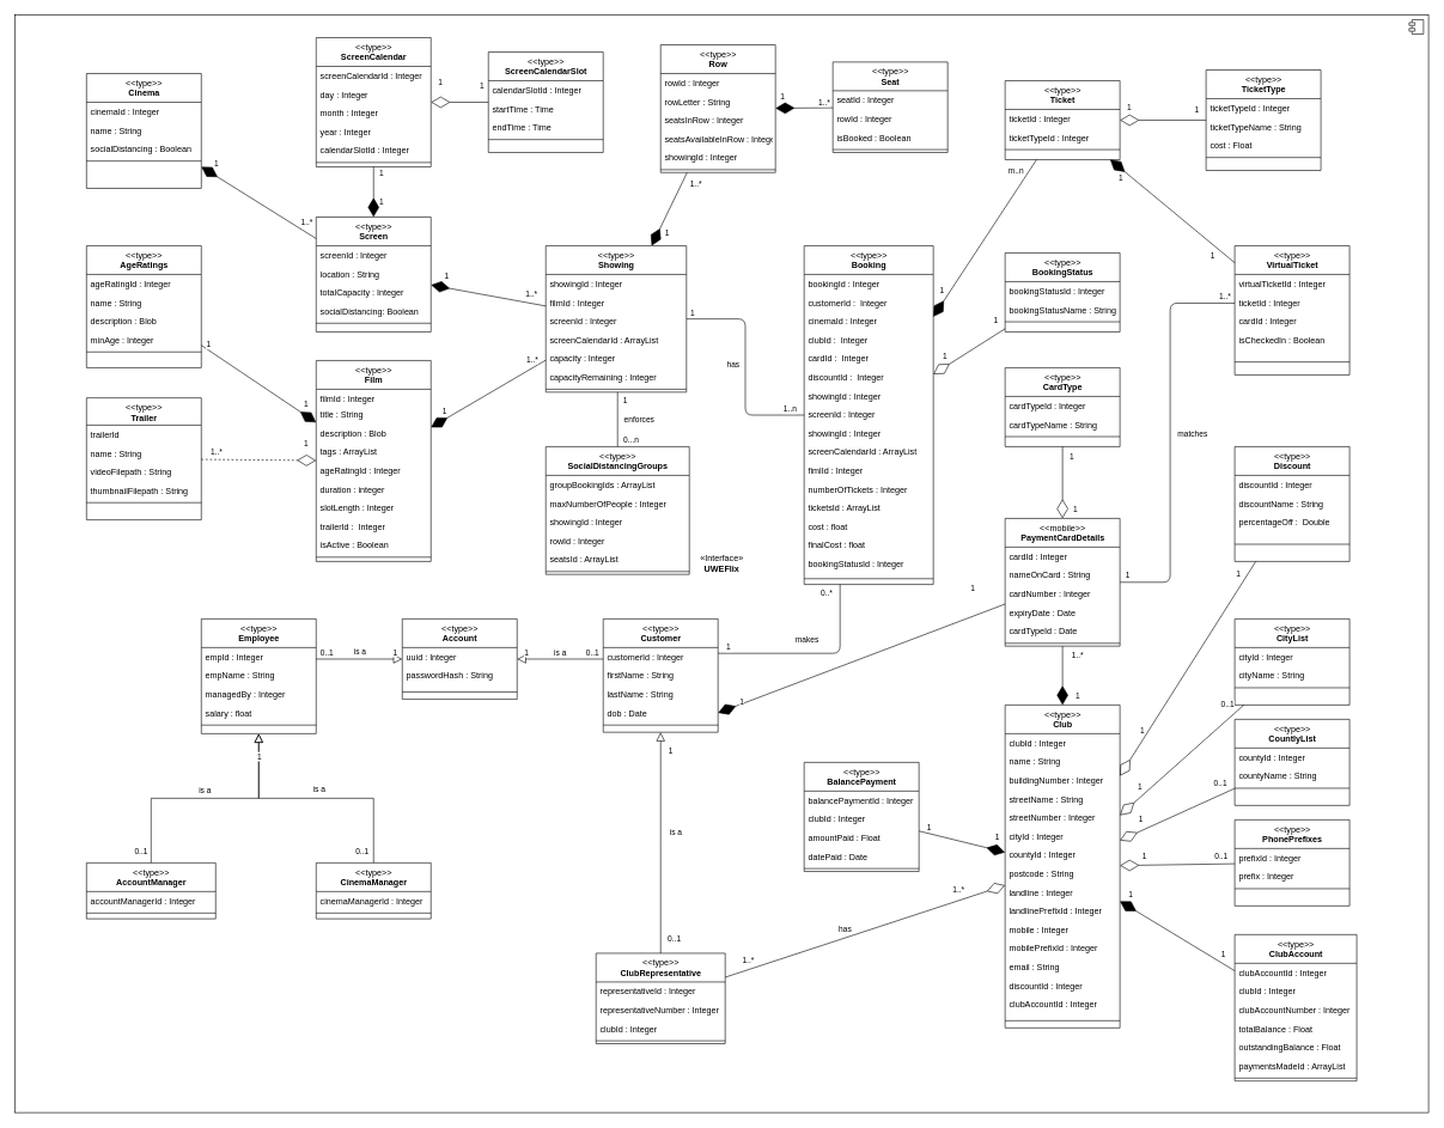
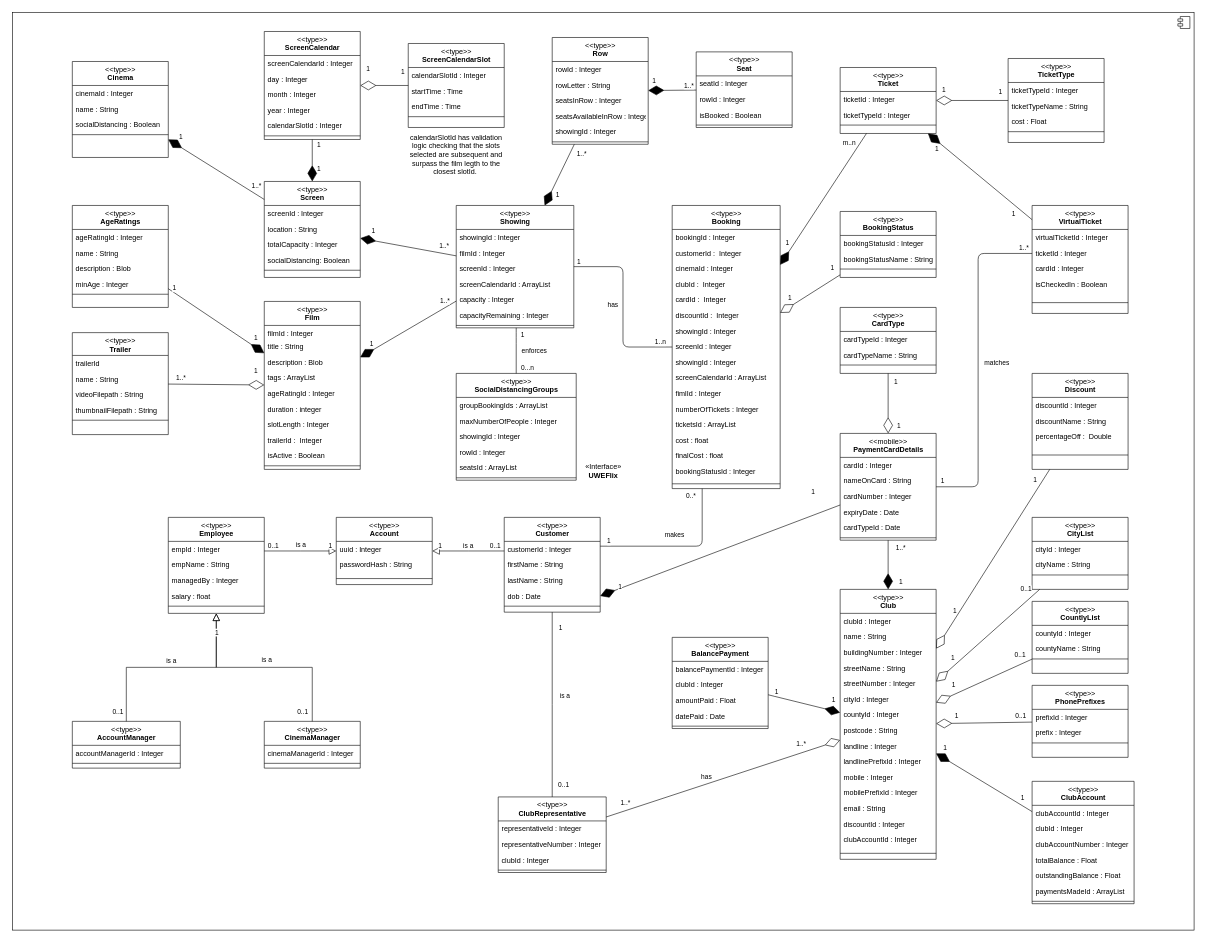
+ <mxCell id="155" value="calendarSlotId has validation logic checking that the slots selected are subsequent and surpass the film legth to the closest slotId.&amp;nbsp;" style="text;html=1;strokeColor=none;fillColor=none;align=center;verticalAlign=middle;whiteSpace=wrap;rounded=0;" parent="1" vertex="1"><mxGeometry x="675" y="222" width="170" height="70" as="geometry" /></mxCell>
- <mxCell id="166" value="" style="endArrow=diamondThin;endFill=0;endSize=24;html=1;dashed=1;" parent="1" source="124" target="53" edge="1"><mxGeometry width="160" relative="1" as="geometry"><mxPoint x="560" y="452" as="sourcePoint" /><mxPoint x="720" y="452" as="targetPoint" /></mxGeometry></mxCell>
+ <mxCell id="166" value="" style="endArrow=diamondThin;endFill=0;endSize=24;html=1;" parent="1" source="124" target="53" edge="1"><mxGeometry width="160" relative="1" as="geometry"><mxPoint x="560" y="452" as="sourcePoint" /><mxPoint x="720" y="452" as="targetPoint" /></mxGeometry></mxCell>
- <mxCell id="31" value="" style="endArrow=block;endSize=10;endFill=0;shadow=0;strokeWidth=1;rounded=0;edgeStyle=elbowEdgeStyle;elbow=vertical;" parent="1" source="26" target="16" edge="1"><mxGeometry width="160" relative="1" as="geometry"><mxPoint x="740" y="1212" as="sourcePoint" /><mxPoint x="930" y="1098" as="targetPoint" /></mxGeometry></mxCell>
+ <mxCell id="31" value="" style="endArrow=none;endSize=10;endFill=0;shadow=0;strokeWidth=1;rounded=0;edgeStyle=elbowEdgeStyle;elbow=vertical;" parent="1" source="26" target="16" edge="1"><mxGeometry width="160" relative="1" as="geometry"><mxPoint x="740" y="1212" as="sourcePoint" /><mxPoint x="930" y="1098" as="targetPoint" /></mxGeometry></mxCell>
